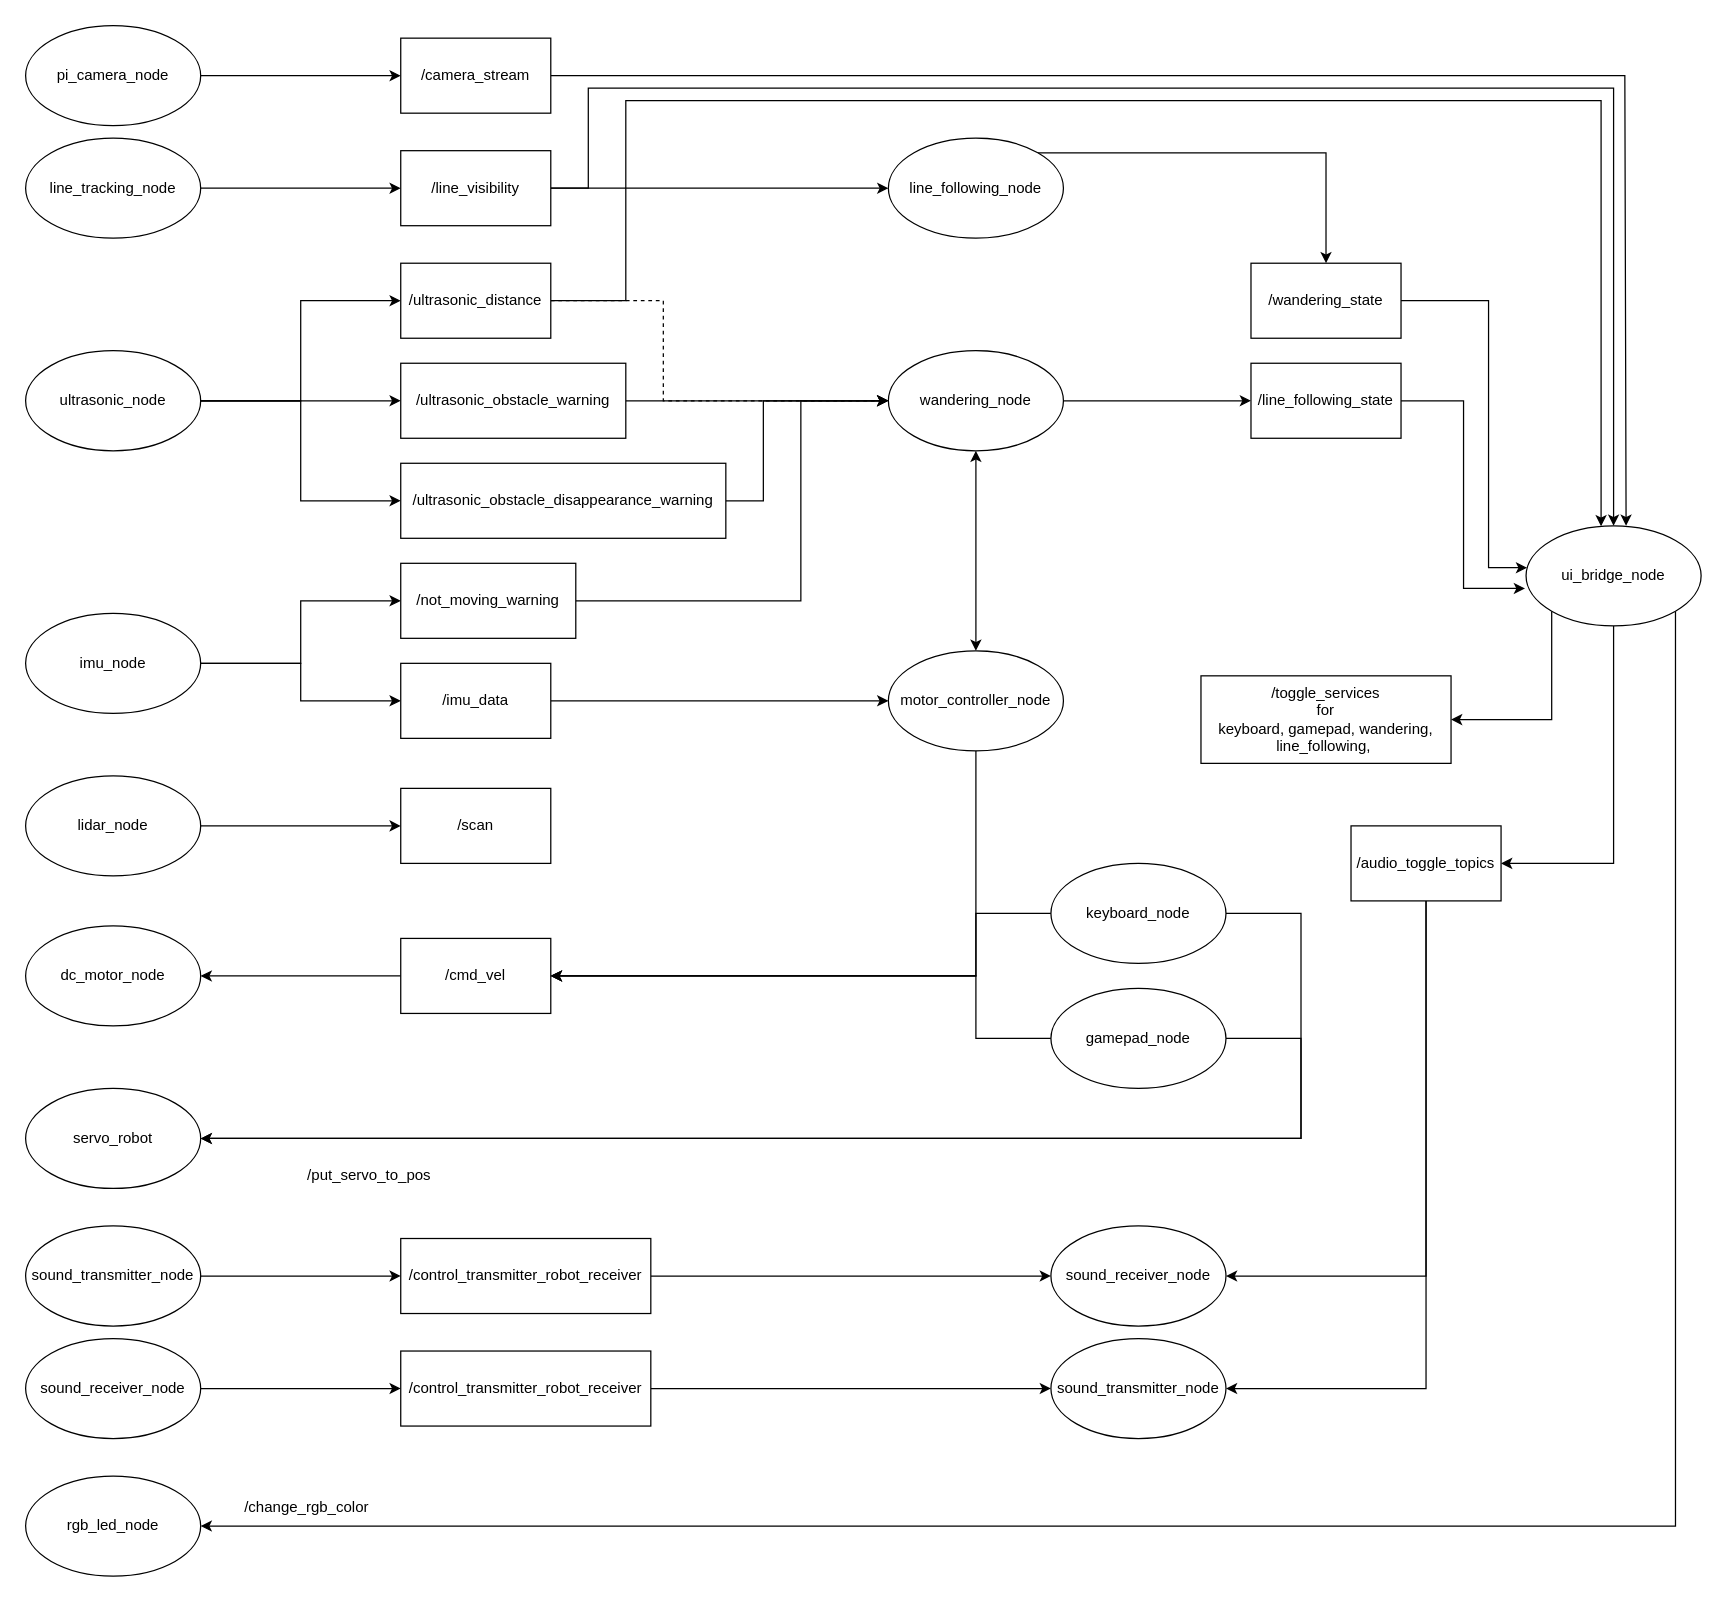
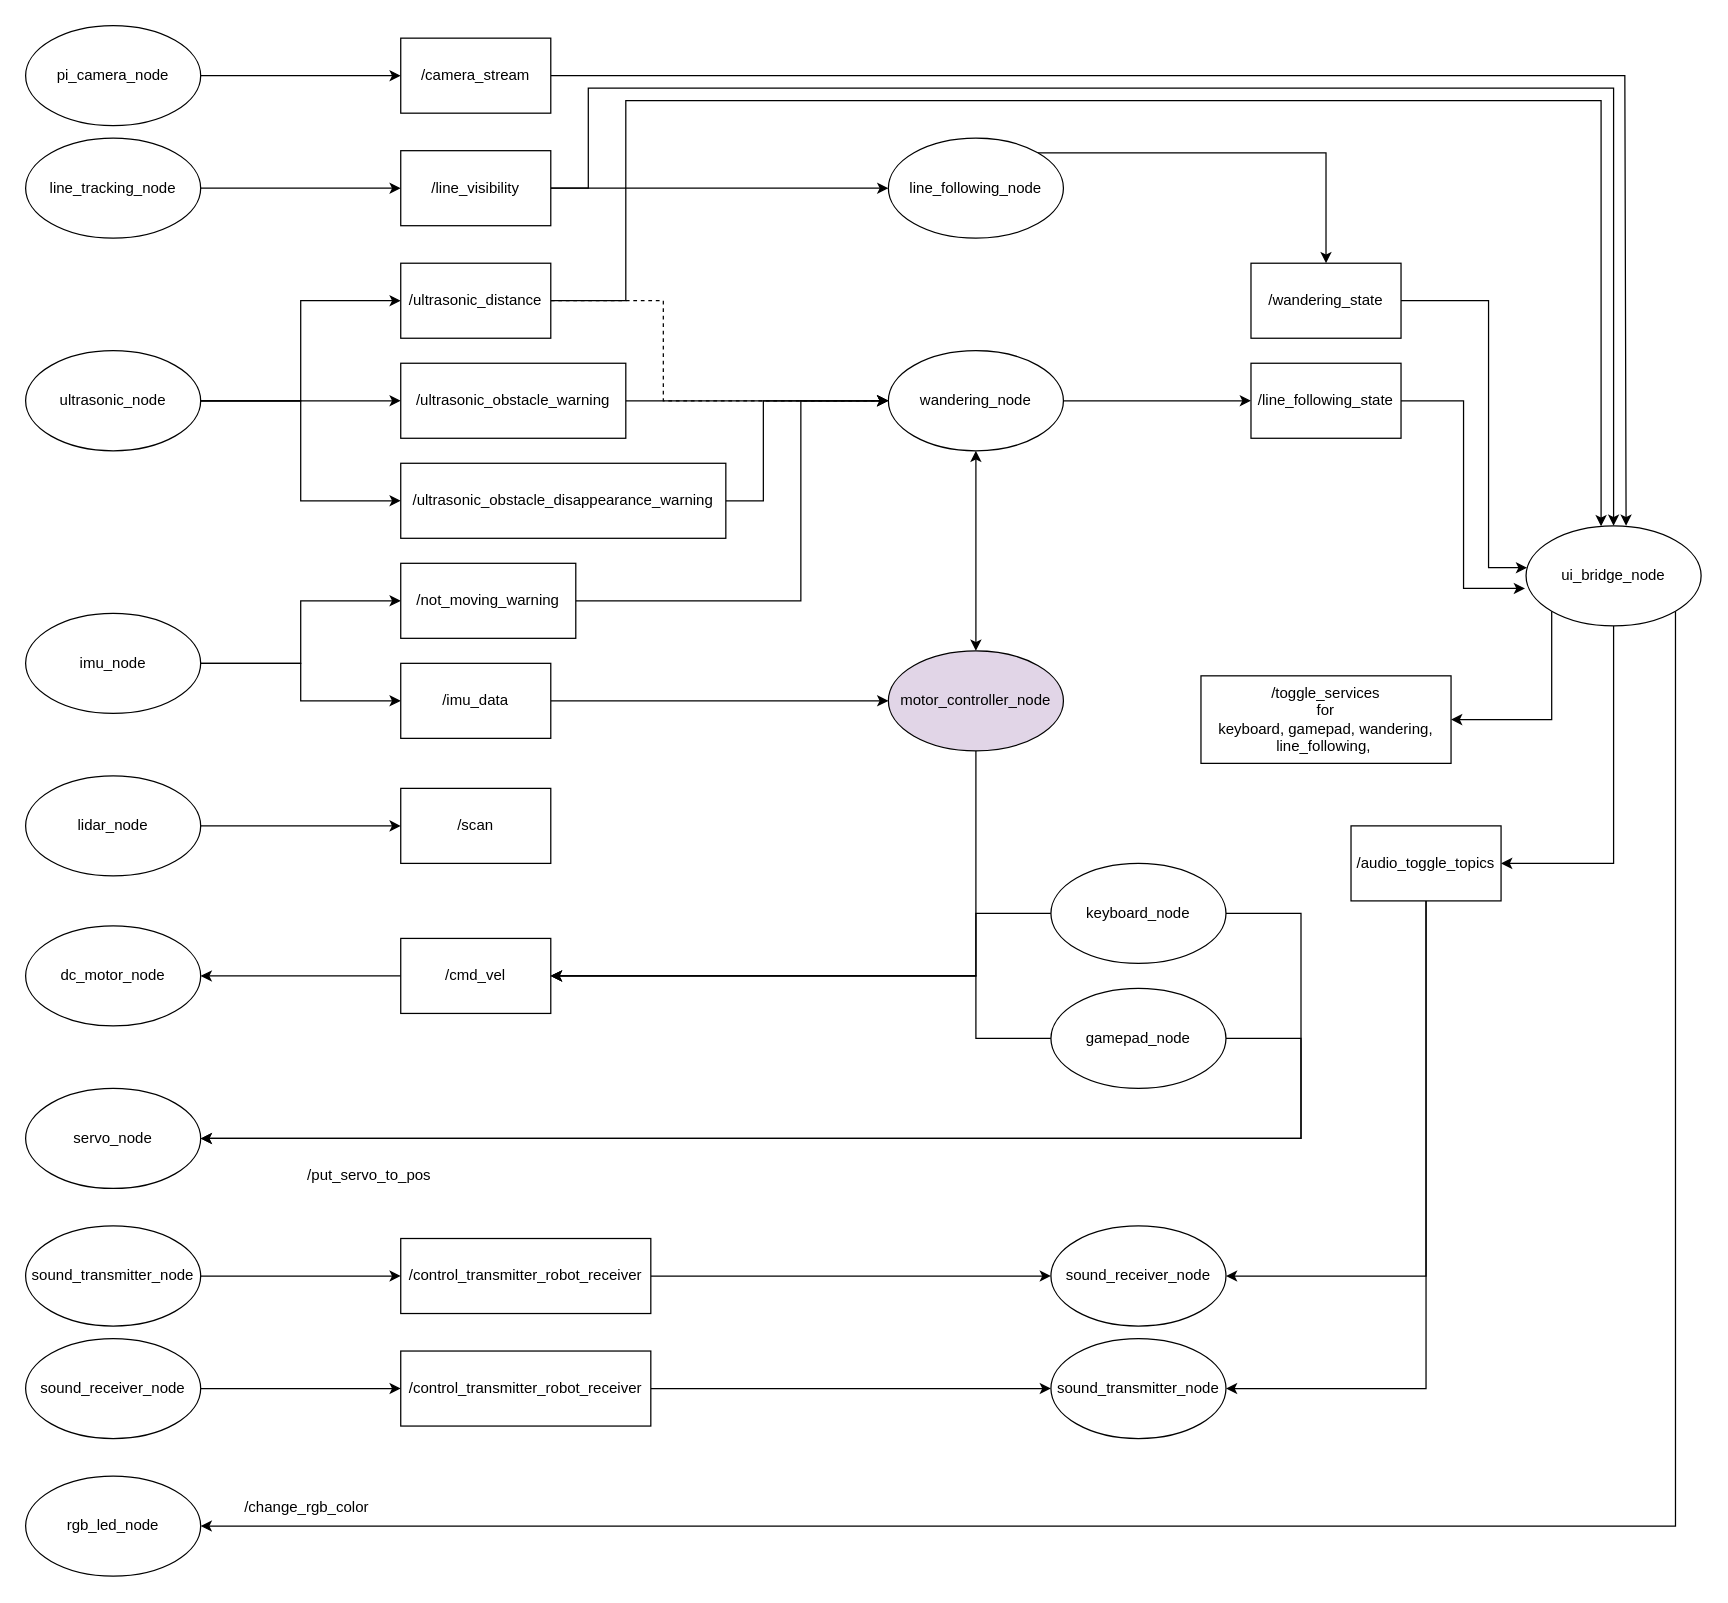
- <mxCell id="61" value="motor_controller_node" style="ellipse;whiteSpace=wrap;html=1;" vertex="1" parent="1"><mxGeometry x="710" y="520" width="140" height="80" as="geometry" /></mxCell>
+ <mxCell id="61" value="motor_controller_node" style="ellipse;whiteSpace=wrap;html=1;fillColor=#e1d5e7;" vertex="1" parent="1"><mxGeometry x="710" y="520" width="140" height="80" as="geometry" /></mxCell>
- <mxCell id="6" value="servo_robot" style="ellipse;whiteSpace=wrap;html=1;" parent="1" vertex="1"><mxGeometry x="20" y="870" width="140" height="80" as="geometry" /></mxCell>
+ <mxCell id="6" value="servo_node" style="ellipse;whiteSpace=wrap;html=1;" parent="1" vertex="1"><mxGeometry x="20" y="870" width="140" height="80" as="geometry" /></mxCell>
